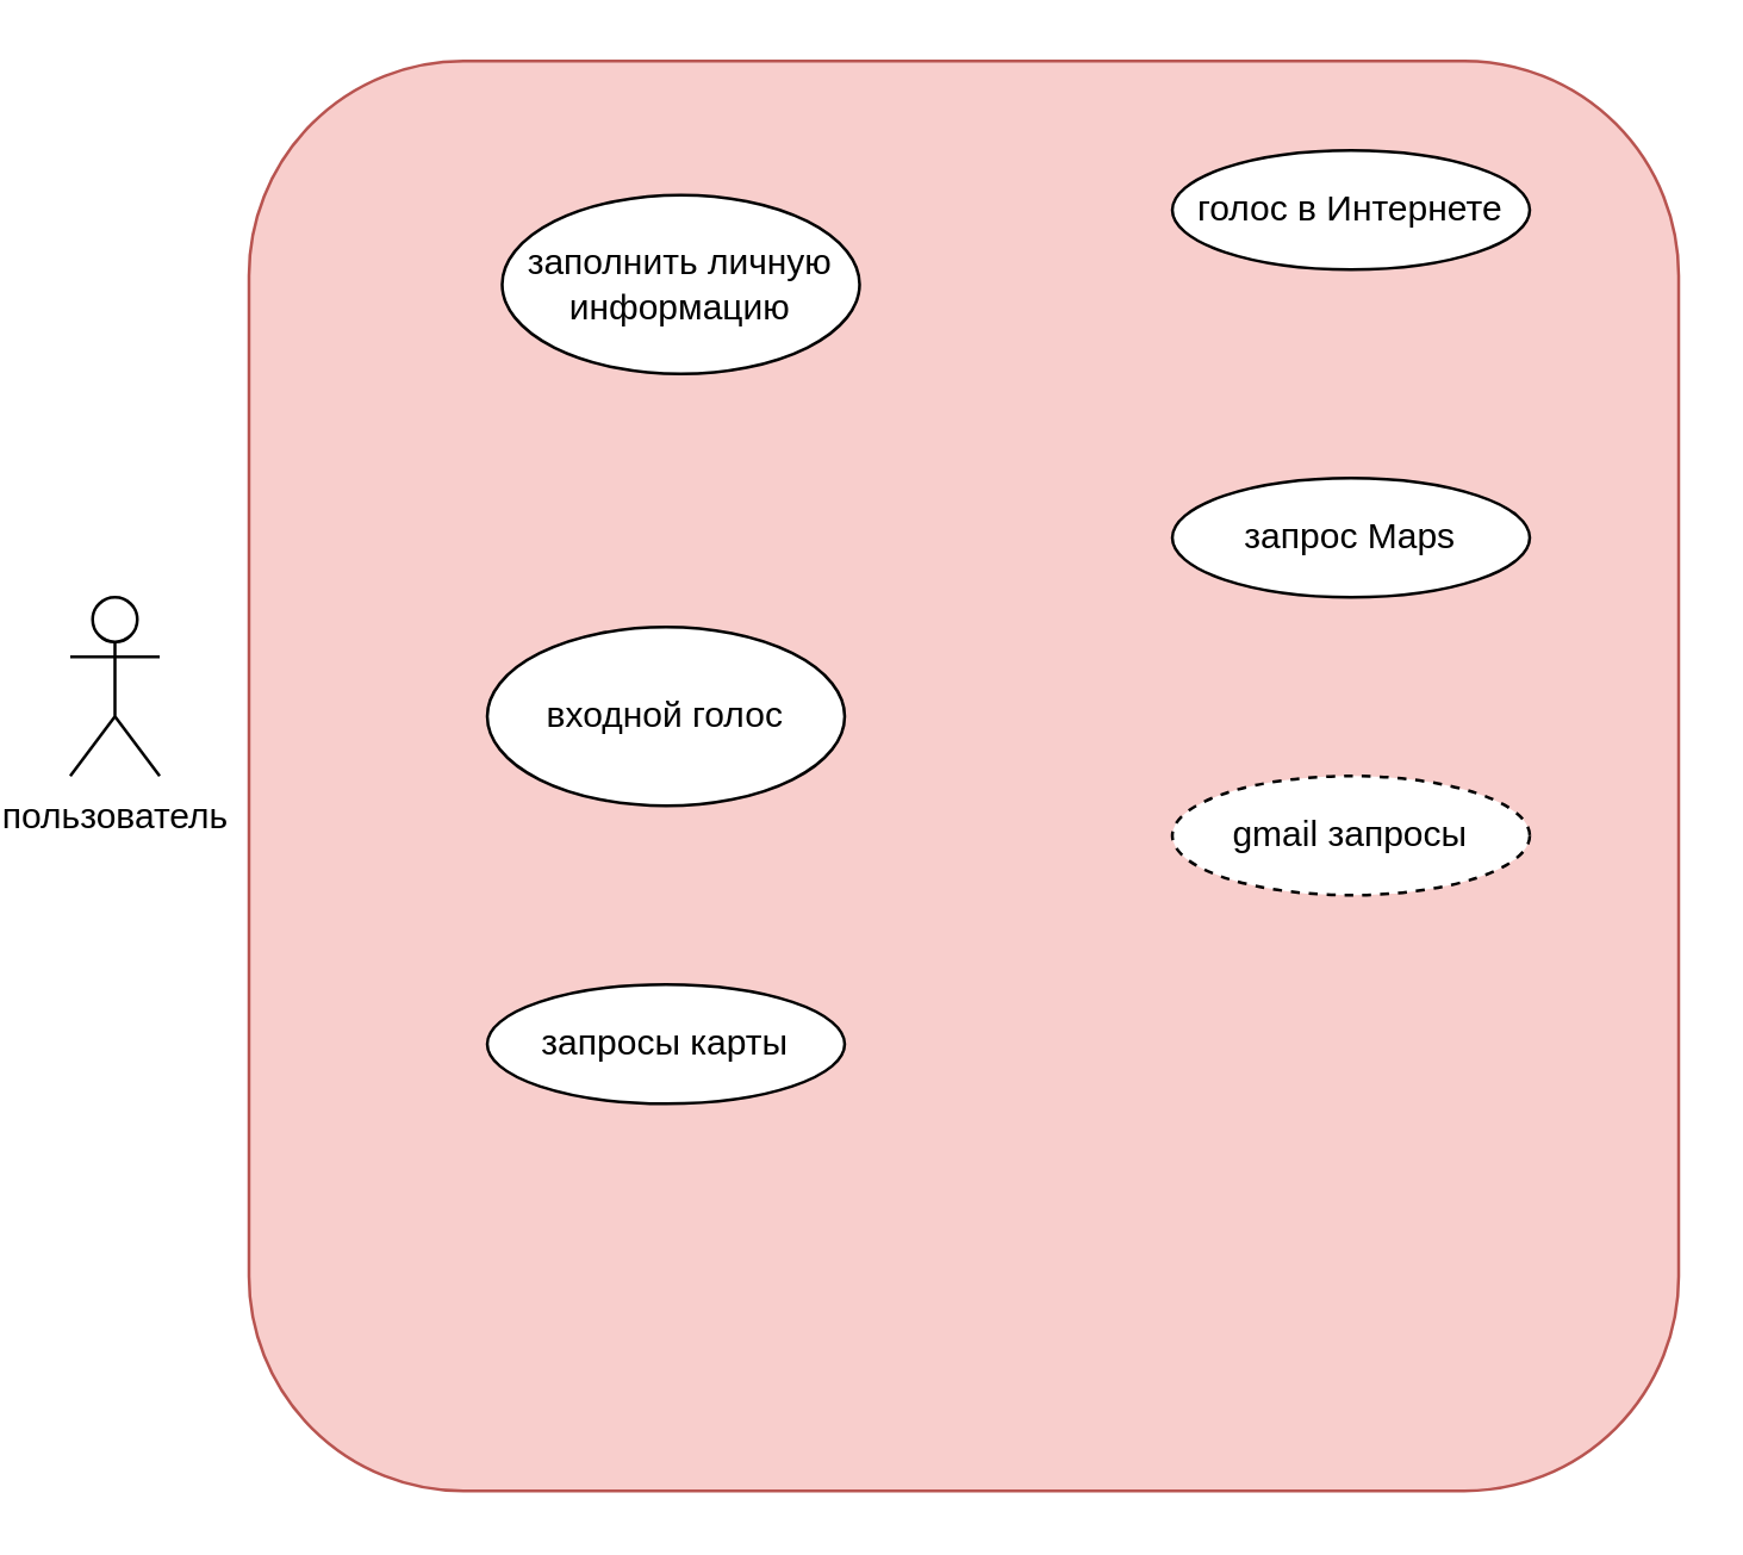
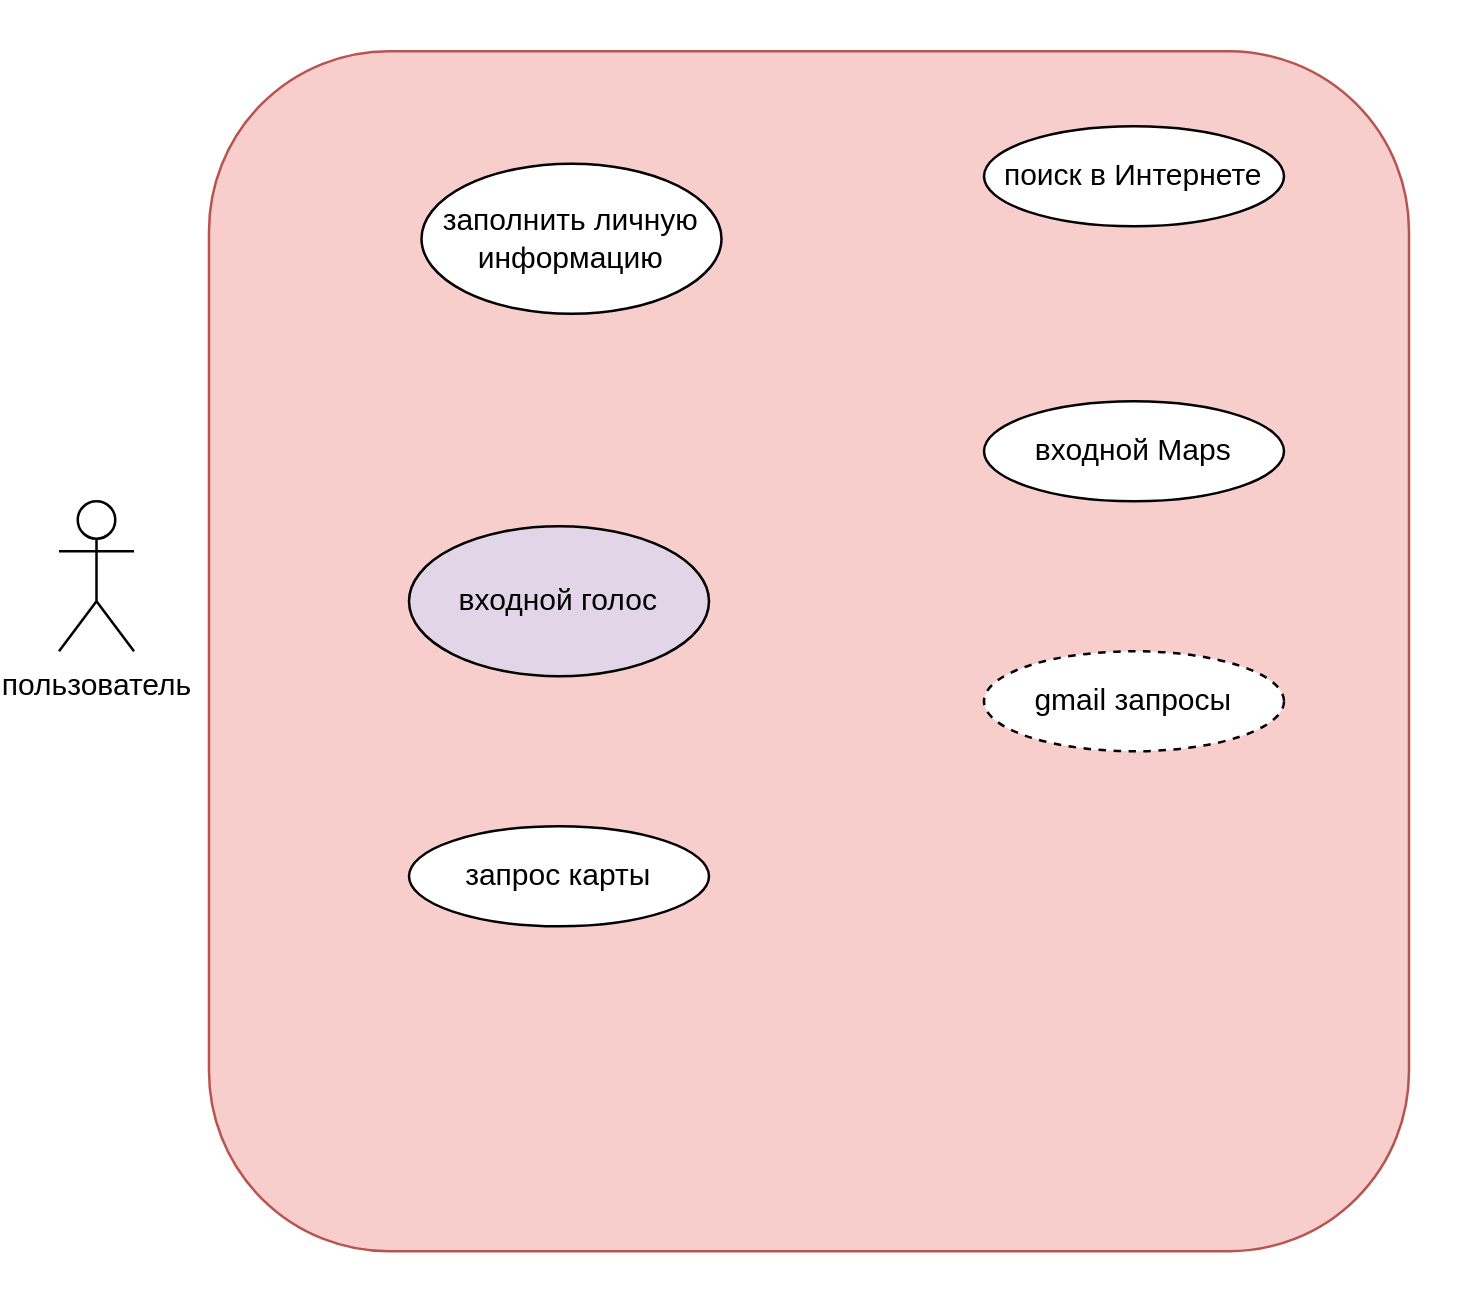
- <mxCell id="8" value="голос в Интернете" style="ellipse;whiteSpace=wrap;html=1;" vertex="1" parent="1"><mxGeometry x="390" y="50" width="120" height="40" as="geometry" /></mxCell>
+ <mxCell id="8" value="поиск в Интернете" style="ellipse;whiteSpace=wrap;html=1;" vertex="1" parent="1"><mxGeometry x="390" y="50" width="120" height="40" as="geometry" /></mxCell>
- <mxCell id="9" value="запрос Maps" style="ellipse;whiteSpace=wrap;html=1;" vertex="1" parent="1"><mxGeometry x="390" y="160" width="120" height="40" as="geometry" /></mxCell>
+ <mxCell id="9" value="входной Maps" style="ellipse;whiteSpace=wrap;html=1;" vertex="1" parent="1"><mxGeometry x="390" y="160" width="120" height="40" as="geometry" /></mxCell>
- <mxCell id="4" value="входной голос" style="ellipse;whiteSpace=wrap;html=1;" vertex="1" parent="1"><mxGeometry x="160" y="210" width="120" height="60" as="geometry" /></mxCell>
+ <mxCell id="4" value="входной голос" style="ellipse;whiteSpace=wrap;html=1;fillColor=#e1d5e7;" vertex="1" parent="1"><mxGeometry x="160" y="210" width="120" height="60" as="geometry" /></mxCell>
- <mxCell id="6" value="запросы карты" style="ellipse;whiteSpace=wrap;html=1;" vertex="1" parent="1"><mxGeometry x="160" y="330" width="120" height="40" as="geometry" /></mxCell>
+ <mxCell id="6" value="запрос карты" style="ellipse;whiteSpace=wrap;html=1;" vertex="1" parent="1"><mxGeometry x="160" y="330" width="120" height="40" as="geometry" /></mxCell>
